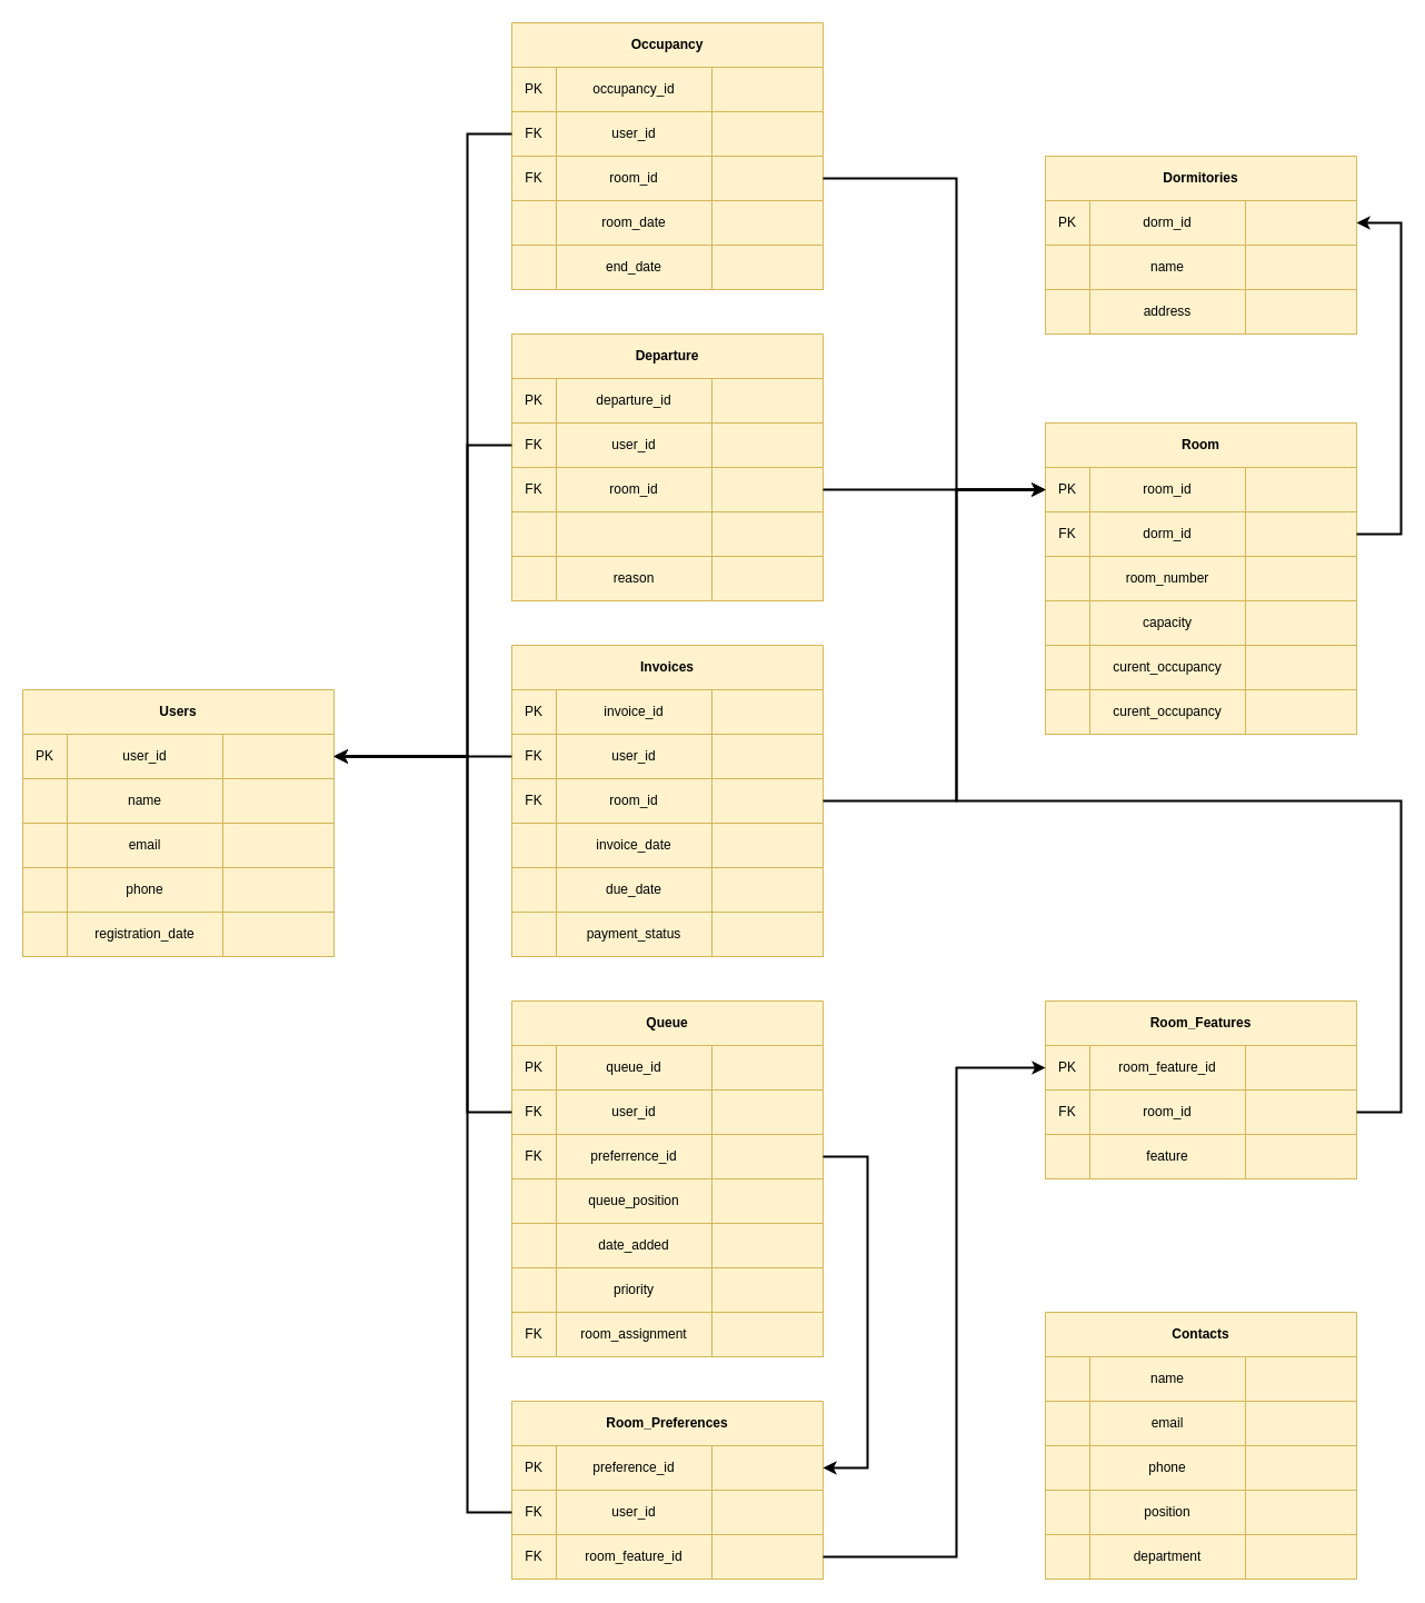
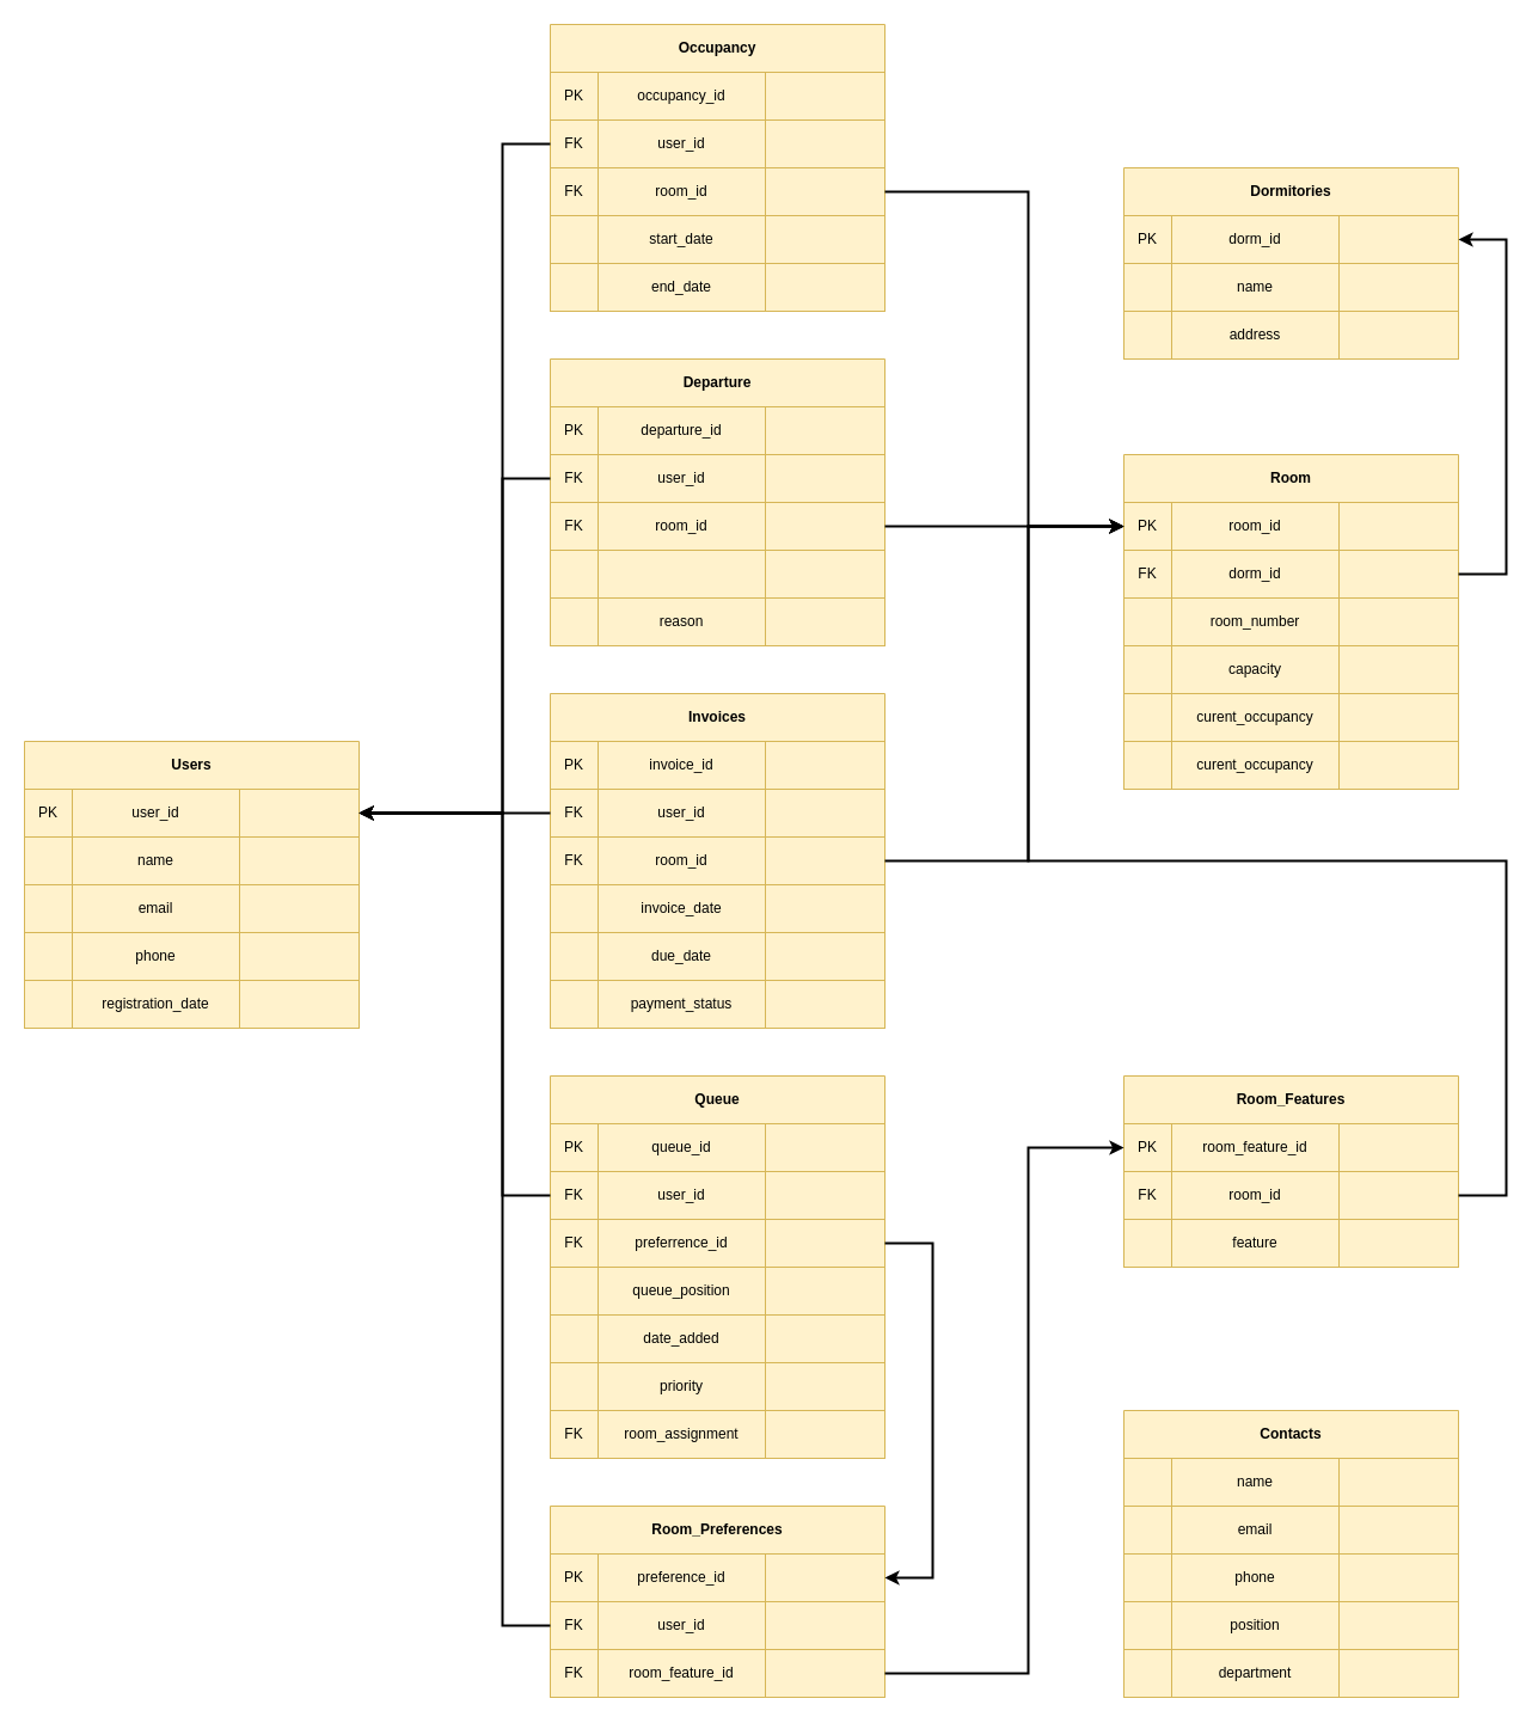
- <mxCell id="119" value="room_date" style="text;html=1;strokeColor=#d6b656;fillColor=#fff2cc;align=center;verticalAlign=middle;whiteSpace=wrap;rounded=0;" parent="116" vertex="1"><mxGeometry x="40" width="140" height="40" as="geometry" /></mxCell>
+ <mxCell id="119" value="start_date" style="text;html=1;strokeColor=#d6b656;fillColor=#fff2cc;align=center;verticalAlign=middle;whiteSpace=wrap;rounded=0;" parent="116" vertex="1"><mxGeometry x="40" width="140" height="40" as="geometry" /></mxCell>
